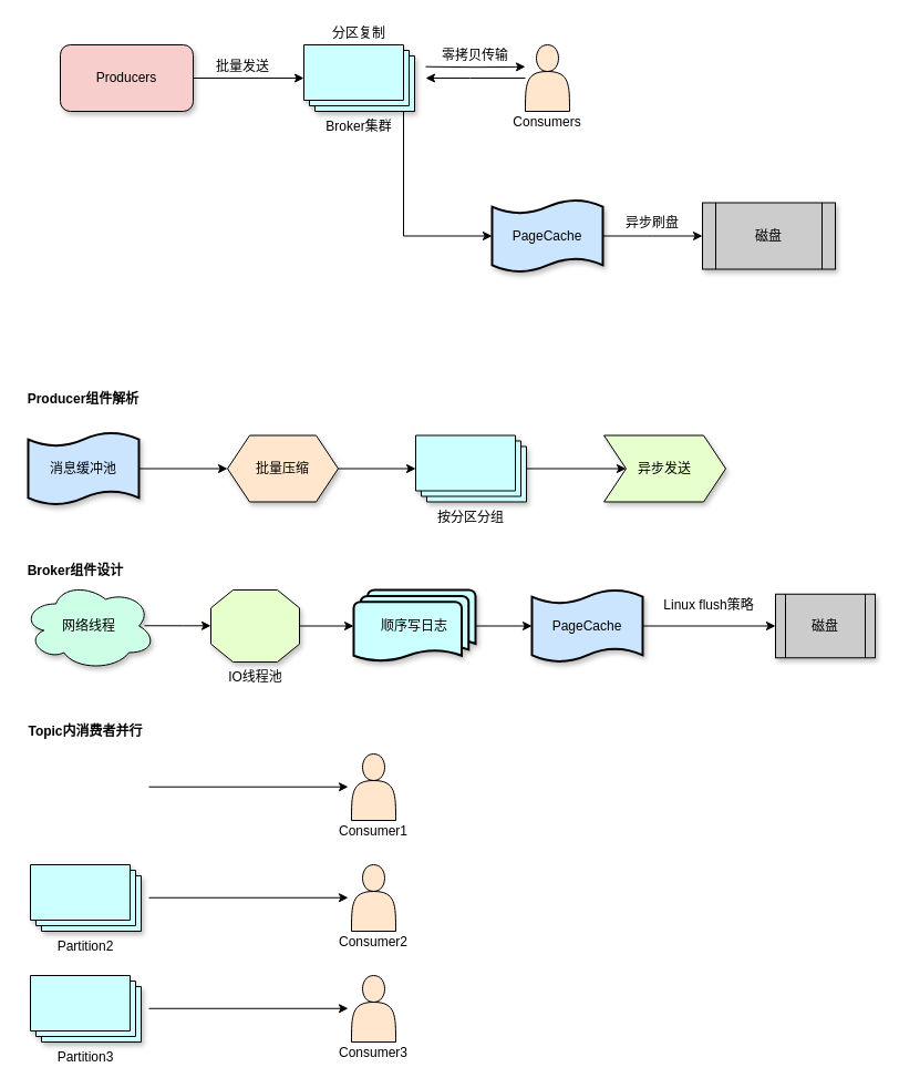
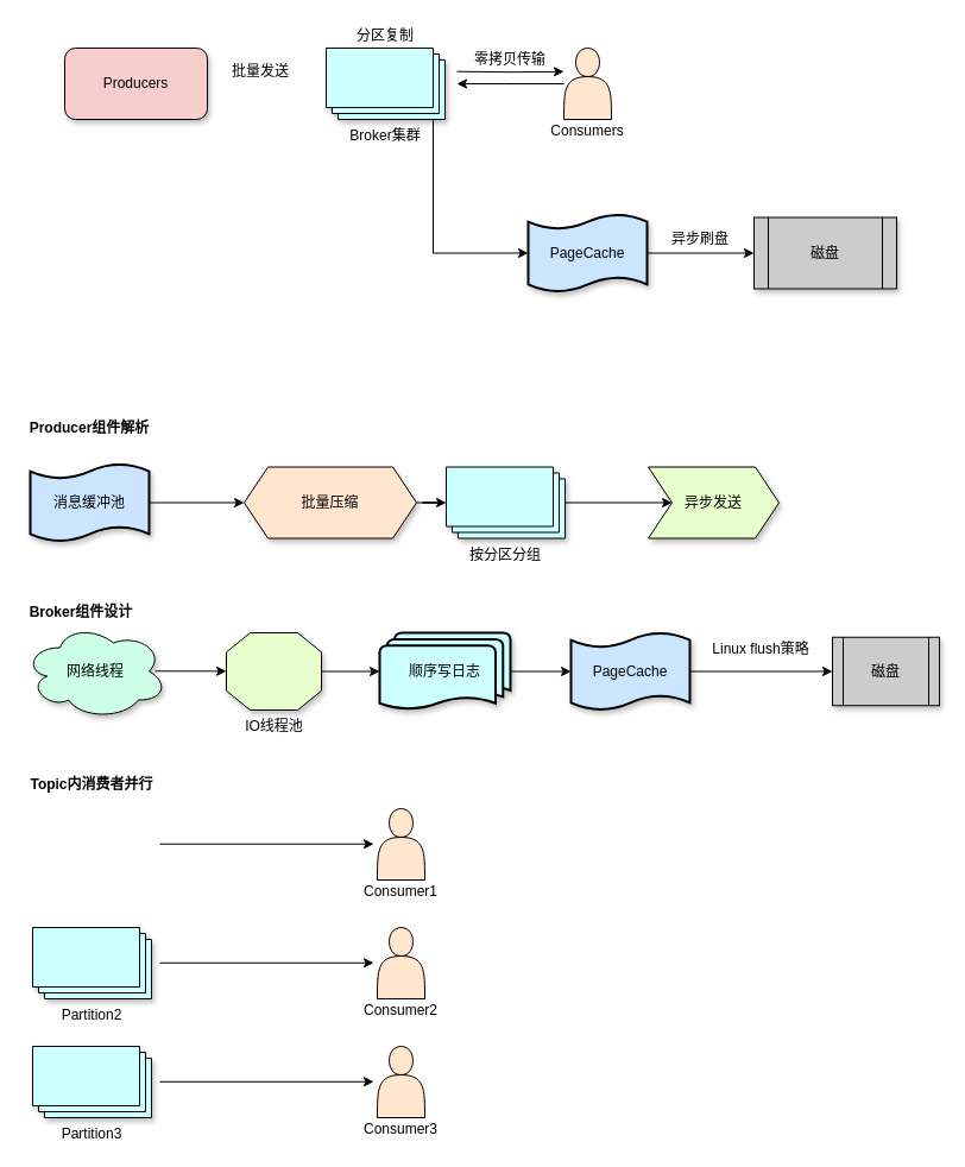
- <mxCell id="3" style="edgeStyle=orthogonalEdgeStyle;rounded=0;orthogonalLoop=1;jettySize=auto;html=1;" parent="2" source="4" target="5" edge="1"><mxGeometry relative="1" as="geometry" /></mxCell>
- <mxCell id="23" value="批量压缩" style="shape=hexagon;perimeter=hexagonPerimeter2;whiteSpace=wrap;html=1;fixedSize=1;fillColor=#FFE6CC;shadow=1;" parent="19" vertex="1"><mxGeometry x="185" y="42.5" width="100" height="60" as="geometry" /></mxCell>
+ <mxCell id="23" value="批量压缩" style="shape=hexagon;perimeter=hexagonPerimeter2;whiteSpace=wrap;html=1;fixedSize=1;fillColor=#FFE6CC;shadow=1;" parent="19" vertex="1"><mxGeometry x="185" y="42.5" width="145" height="60" as="geometry" /></mxCell>
